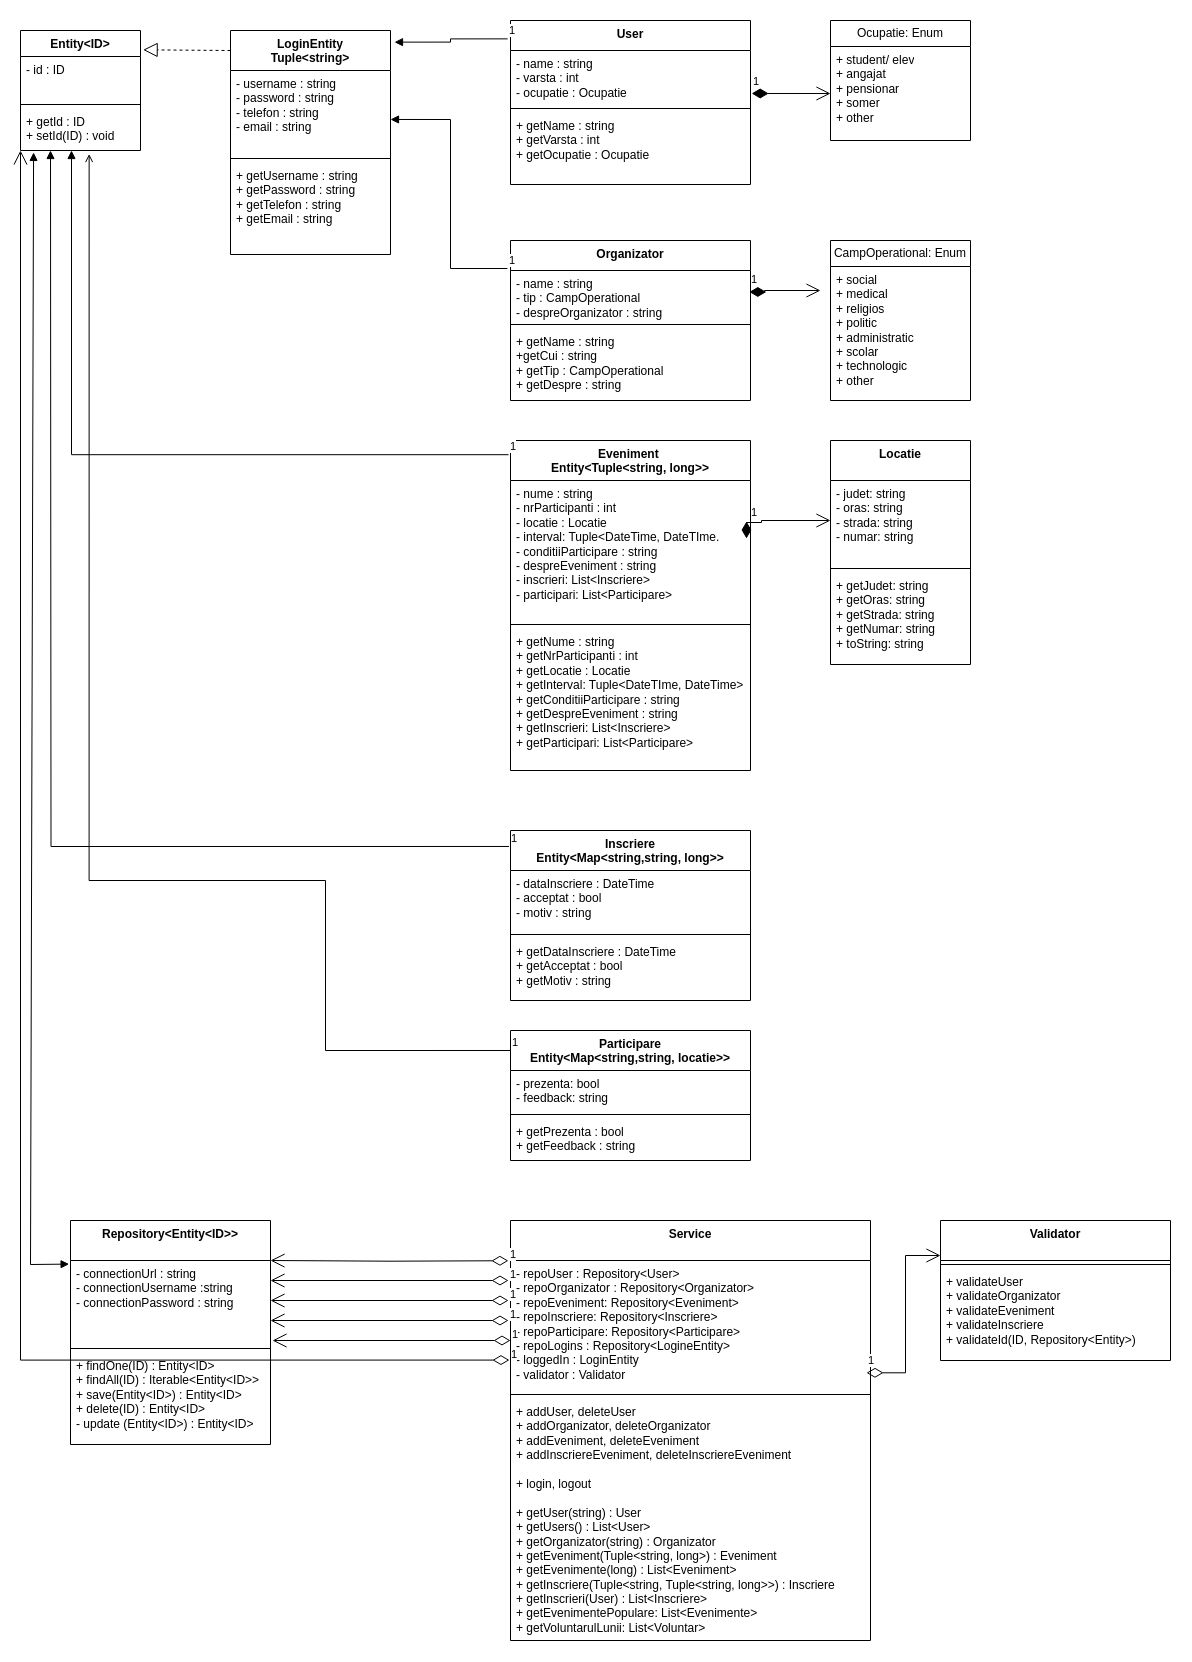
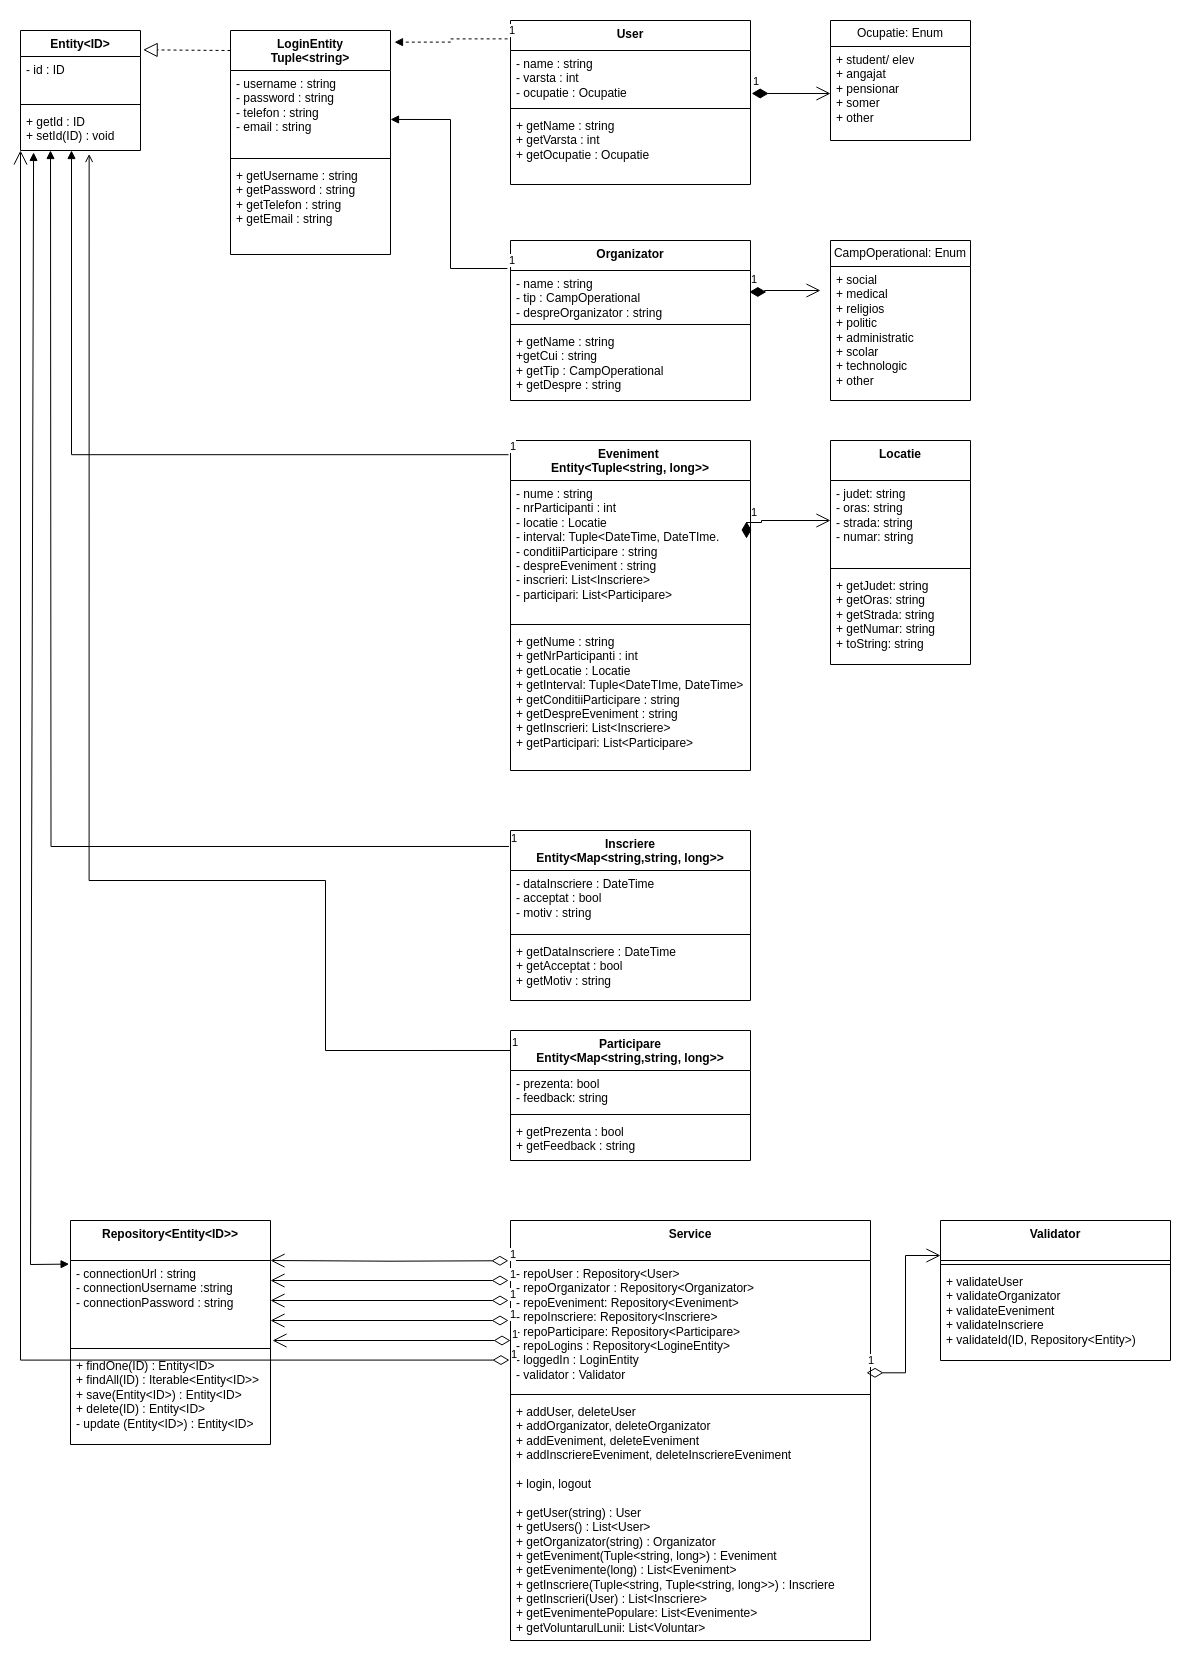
- <mxCell id="14" value="" style="endArrow=block;endFill=1;html=1;edgeStyle=orthogonalEdgeStyle;align=left;verticalAlign=top;rounded=0;exitX=-0.012;exitY=0.112;exitDx=0;exitDy=0;exitPerimeter=0;entryX=1.025;entryY=0.052;entryDx=0;entryDy=0;entryPerimeter=0;" parent="1" source="7" target="2" edge="1"><mxGeometry x="-1" relative="1" as="geometry"><mxPoint x="320" y="340" as="sourcePoint" /><mxPoint x="480" y="340" as="targetPoint" /></mxGeometry></mxCell>
+ <mxCell id="14" value="" style="endArrow=block;endFill=1;html=1;edgeStyle=orthogonalEdgeStyle;align=left;verticalAlign=top;rounded=0;exitX=-0.012;exitY=0.112;exitDx=0;exitDy=0;exitPerimeter=0;entryX=1.025;entryY=0.052;entryDx=0;entryDy=0;entryPerimeter=0;dashed=1;" parent="1" source="7" target="2" edge="1"><mxGeometry x="-1" relative="1" as="geometry"><mxPoint x="320" y="340" as="sourcePoint" /><mxPoint x="480" y="340" as="targetPoint" /></mxGeometry></mxCell>
- <mxCell id="55" value="Participare&lt;div&gt;Entity&amp;lt;Map&amp;lt;string,string, locatie&amp;gt;&amp;gt;&lt;/div&gt;" style="swimlane;fontStyle=1;align=center;verticalAlign=top;childLayout=stackLayout;horizontal=1;startSize=40;horizontalStack=0;resizeParent=1;resizeParentMax=0;resizeLast=0;collapsible=1;marginBottom=0;whiteSpace=wrap;html=1;" parent="1" vertex="1"><mxGeometry x="510" y="1030" width="240" height="130" as="geometry" /></mxCell>
+ <mxCell id="55" value="Participare&lt;div&gt;Entity&amp;lt;Map&amp;lt;string,string, long&amp;gt;&amp;gt;&lt;/div&gt;" style="swimlane;fontStyle=1;align=center;verticalAlign=top;childLayout=stackLayout;horizontal=1;startSize=40;horizontalStack=0;resizeParent=1;resizeParentMax=0;resizeLast=0;collapsible=1;marginBottom=0;whiteSpace=wrap;html=1;" parent="1" vertex="1"><mxGeometry x="510" y="1030" width="240" height="130" as="geometry" /></mxCell>
